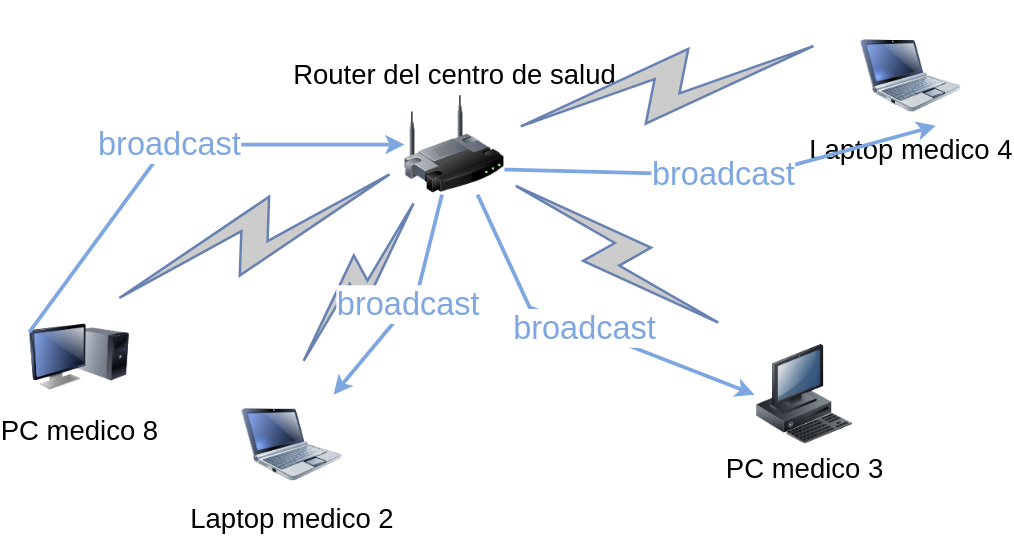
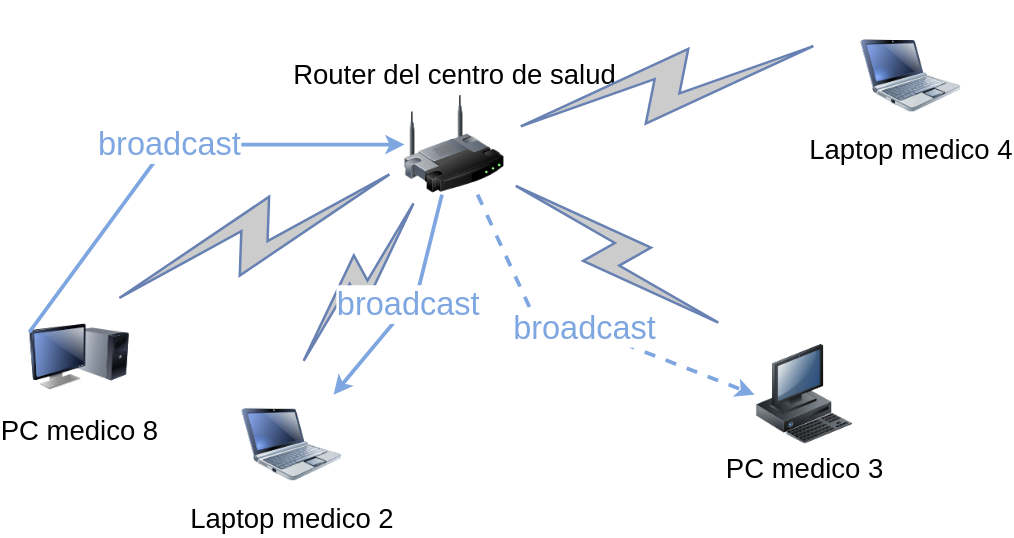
- <mxCell id="14" value="broadcast" style="endArrow=classic;startArrow=none;html=1;rounded=0;strokeWidth=3;strokeColor=#7EA6E0;startFill=0;fontSize=26;fontColor=#7EA6E0;entryX=0.75;entryY=1;entryDx=0;entryDy=0;exitX=1;exitY=0.75;exitDx=0;exitDy=0;" edge="1" parent="1" source="2" target="9"><mxGeometry width="50" height="50" relative="1" as="geometry"><mxPoint x="385.484" y="140" as="sourcePoint" /><mxPoint x="610" y="325" as="targetPoint" /><Array as="points"><mxPoint x="600" y="140" /></Array></mxGeometry></mxCell>
- <mxCell id="13" value="broadcast" style="endArrow=classic;startArrow=none;html=1;rounded=0;strokeWidth=3;strokeColor=#7EA6E0;startFill=0;fontSize=26;fontColor=#7EA6E0;entryX=0;entryY=0.5;entryDx=0;entryDy=0;" edge="1" parent="1" source="2" target="8"><mxGeometry width="50" height="50" relative="1" as="geometry"><mxPoint x="361.724" y="140" as="sourcePoint" /><mxPoint x="273.333" y="325" as="targetPoint" /><Array as="points"><mxPoint x="420" y="245" /></Array></mxGeometry></mxCell>
+ <mxCell id="13" value="broadcast" style="endArrow=classic;startArrow=none;html=1;rounded=0;strokeWidth=3;strokeColor=#7EA6E0;startFill=0;fontSize=26;fontColor=#7EA6E0;entryX=0;entryY=0.5;entryDx=0;entryDy=0;dashed=1;" edge="1" parent="1" source="2" target="8"><mxGeometry width="50" height="50" relative="1" as="geometry"><mxPoint x="361.724" y="140" as="sourcePoint" /><mxPoint x="273.333" y="325" as="targetPoint" /><Array as="points"><mxPoint x="420" y="245" /></Array></mxGeometry></mxCell>
